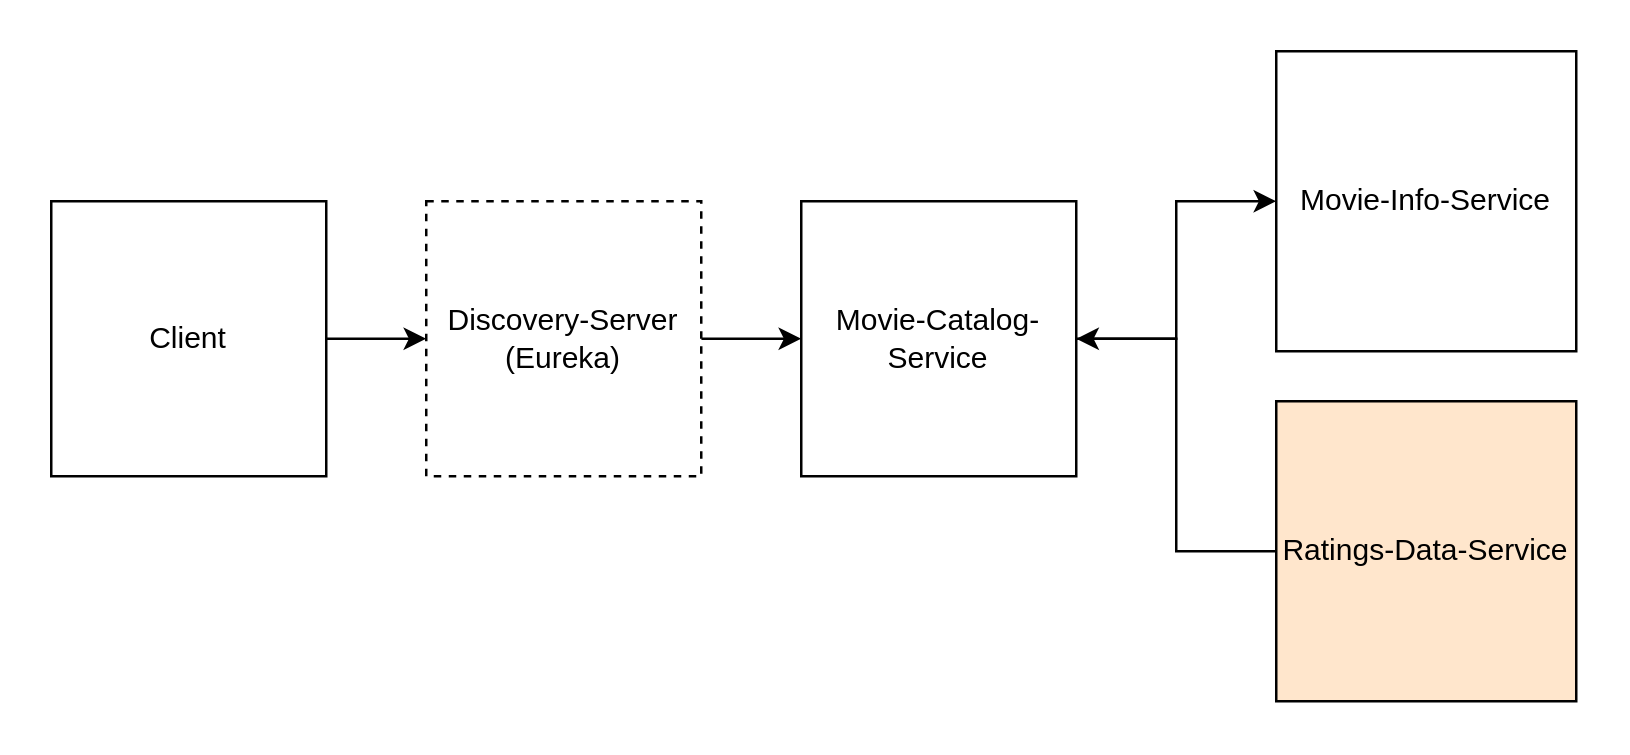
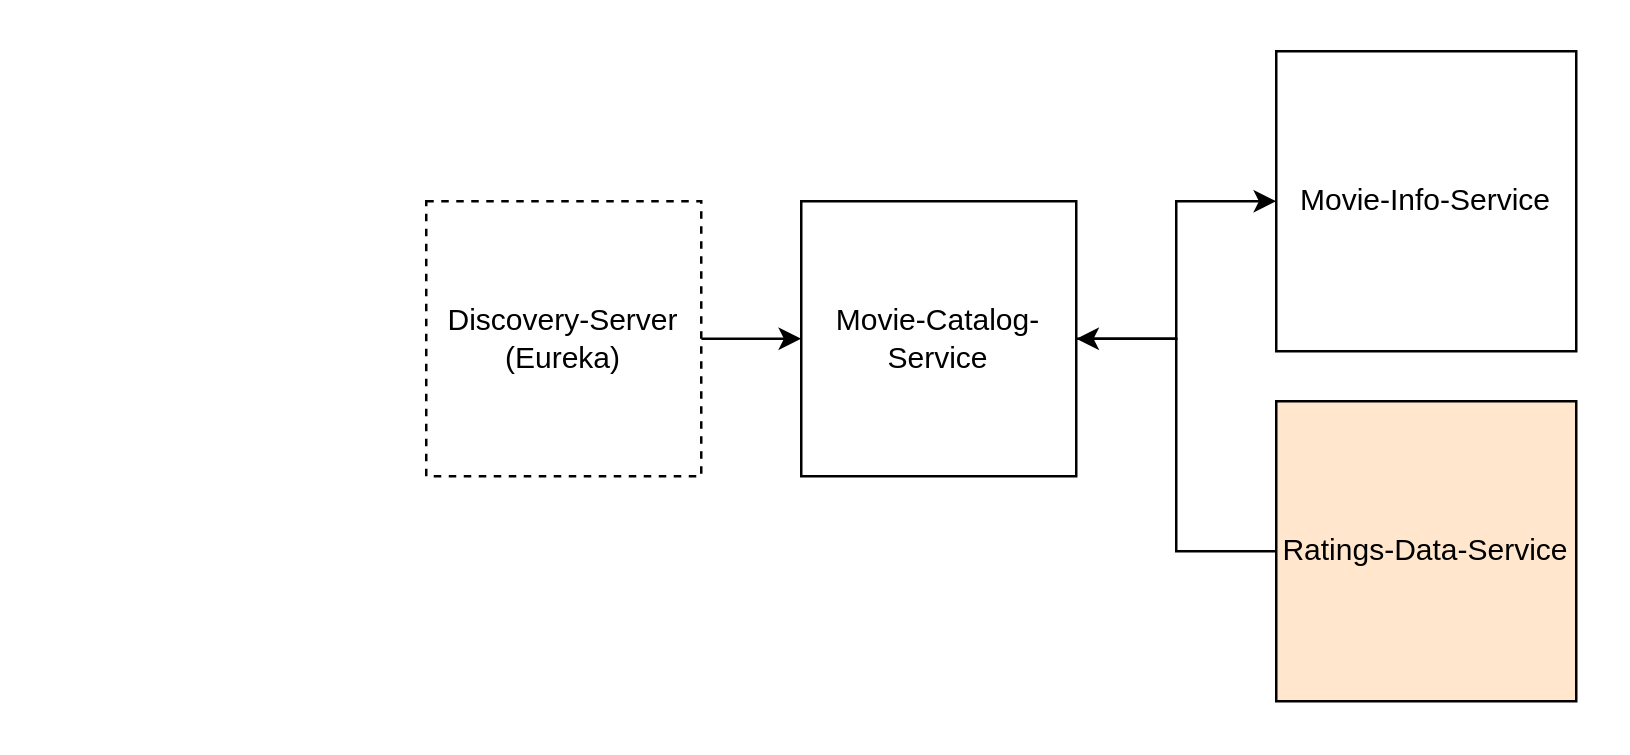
- <mxCell id="3" value="Client" style="whiteSpace=wrap;html=1;aspect=fixed;" vertex="1" parent="1"><mxGeometry x="20" y="80" width="110" height="110" as="geometry" /></mxCell>
- <mxCell id="2" style="edgeStyle=orthogonalEdgeStyle;rounded=0;orthogonalLoop=1;jettySize=auto;html=1;exitX=1;exitY=0.5;exitDx=0;exitDy=0;entryX=0;entryY=0.5;entryDx=0;entryDy=0;" edge="1" parent="1" source="3" target="5"><mxGeometry relative="1" as="geometry" /></mxCell>
